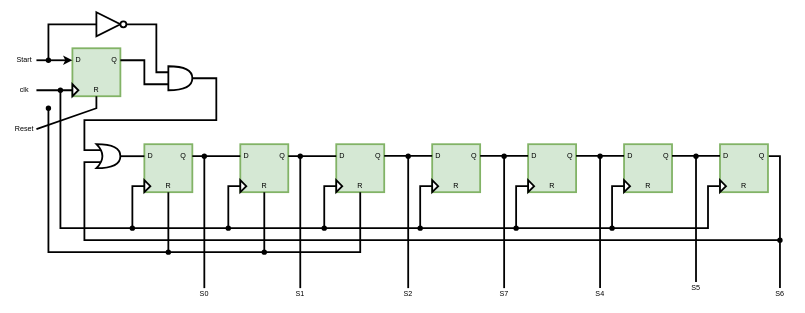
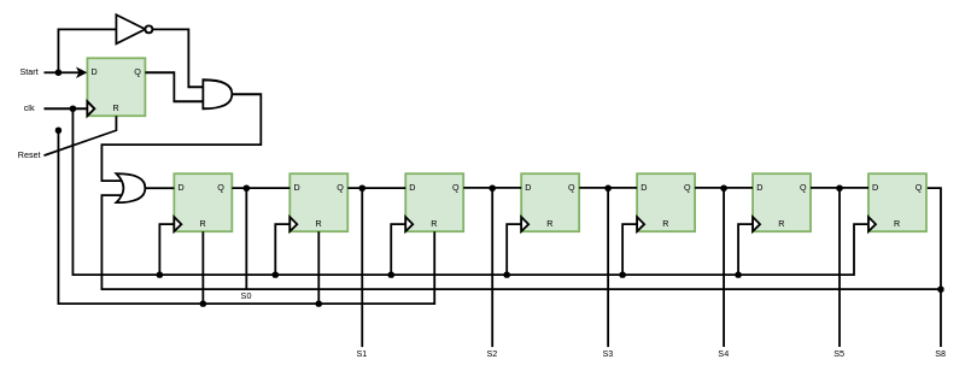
- <mxCell id="70" value="S5" style="text;html=1;strokeColor=none;fillColor=none;align=center;verticalAlign=middle;whiteSpace=wrap;rounded=0;strokeWidth=3;" parent="1" vertex="1"><mxGeometry x="1140" y="470" width="40" height="20" as="geometry" /></mxCell>
+ <mxCell id="70" value="S5" style="text;html=1;strokeColor=none;fillColor=none;align=center;verticalAlign=middle;whiteSpace=wrap;rounded=0;strokeWidth=3;" parent="1" vertex="1"><mxGeometry x="1140" y="480" width="40" height="20" as="geometry" /></mxCell>
- <mxCell id="25" value="S0" style="text;html=1;strokeColor=none;fillColor=none;align=center;verticalAlign=middle;whiteSpace=wrap;rounded=0;strokeWidth=3;" parent="1" vertex="1"><mxGeometry x="320" y="480" width="40" height="20" as="geometry" /></mxCell>
+ <mxCell id="25" value="S0" style="text;html=1;strokeColor=none;fillColor=none;align=center;verticalAlign=middle;whiteSpace=wrap;rounded=0;strokeWidth=3;" parent="1" vertex="1"><mxGeometry x="320" y="400" width="40" height="20" as="geometry" /></mxCell>
- <mxCell id="66" value="S7" style="text;html=1;strokeColor=none;fillColor=none;align=center;verticalAlign=middle;whiteSpace=wrap;rounded=0;strokeWidth=3;" parent="1" vertex="1"><mxGeometry x="820" y="480" width="40" height="20" as="geometry" /></mxCell>
+ <mxCell id="66" value="S3" style="text;html=1;strokeColor=none;fillColor=none;align=center;verticalAlign=middle;whiteSpace=wrap;rounded=0;strokeWidth=3;" parent="1" vertex="1"><mxGeometry x="820" y="480" width="40" height="20" as="geometry" /></mxCell>
- <mxCell id="72" value="S6" style="text;html=1;strokeColor=none;fillColor=none;align=center;verticalAlign=middle;whiteSpace=wrap;rounded=0;strokeWidth=3;" parent="1" vertex="1"><mxGeometry x="1280" y="480" width="40" height="20" as="geometry" /></mxCell>
+ <mxCell id="72" value="S8" style="text;html=1;strokeColor=none;fillColor=none;align=center;verticalAlign=middle;whiteSpace=wrap;rounded=0;strokeWidth=3;" parent="1" vertex="1"><mxGeometry x="1280" y="480" width="40" height="20" as="geometry" /></mxCell>
